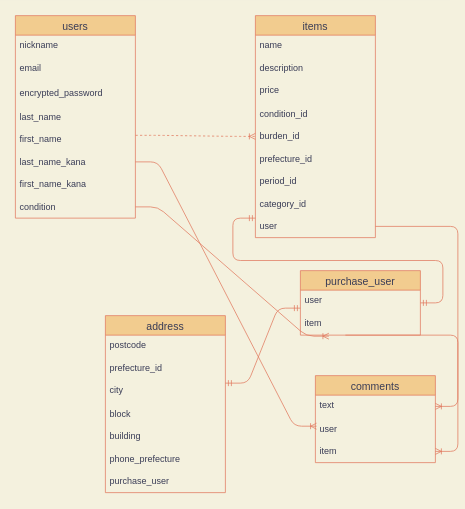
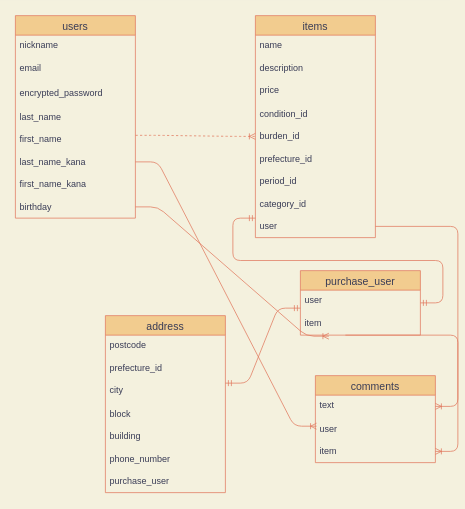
- <mxCell id="24" value="condition" style="text;html=1;resizable=0;autosize=1;align=left;verticalAlign=middle;points=[];fillColor=none;strokeColor=none;rounded=0;spacingTop=5;spacingBottom=5;spacingLeft=4;spacingRight=4;fontColor=#393C56;" vertex="1" parent="16"><mxGeometry y="240" width="160" height="30" as="geometry" /></mxCell>
+ <mxCell id="24" value="birthday" style="text;html=1;resizable=0;autosize=1;align=left;verticalAlign=middle;points=[];fillColor=none;strokeColor=none;rounded=0;spacingTop=5;spacingBottom=5;spacingLeft=4;spacingRight=4;fontColor=#393C56;" vertex="1" parent="16"><mxGeometry y="240" width="160" height="30" as="geometry" /></mxCell>
- <mxCell id="35" value="phone_prefecture" style="text;html=1;resizable=0;autosize=1;align=left;verticalAlign=middle;points=[];fillColor=none;strokeColor=none;rounded=0;spacingTop=5;spacingBottom=5;spacingLeft=4;spacingRight=4;fontColor=#393C56;" vertex="1" parent="29"><mxGeometry y="176" width="160" height="30" as="geometry" /></mxCell>
+ <mxCell id="35" value="phone_number" style="text;html=1;resizable=0;autosize=1;align=left;verticalAlign=middle;points=[];fillColor=none;strokeColor=none;rounded=0;spacingTop=5;spacingBottom=5;spacingLeft=4;spacingRight=4;fontColor=#393C56;" vertex="1" parent="29"><mxGeometry y="176" width="160" height="30" as="geometry" /></mxCell>
